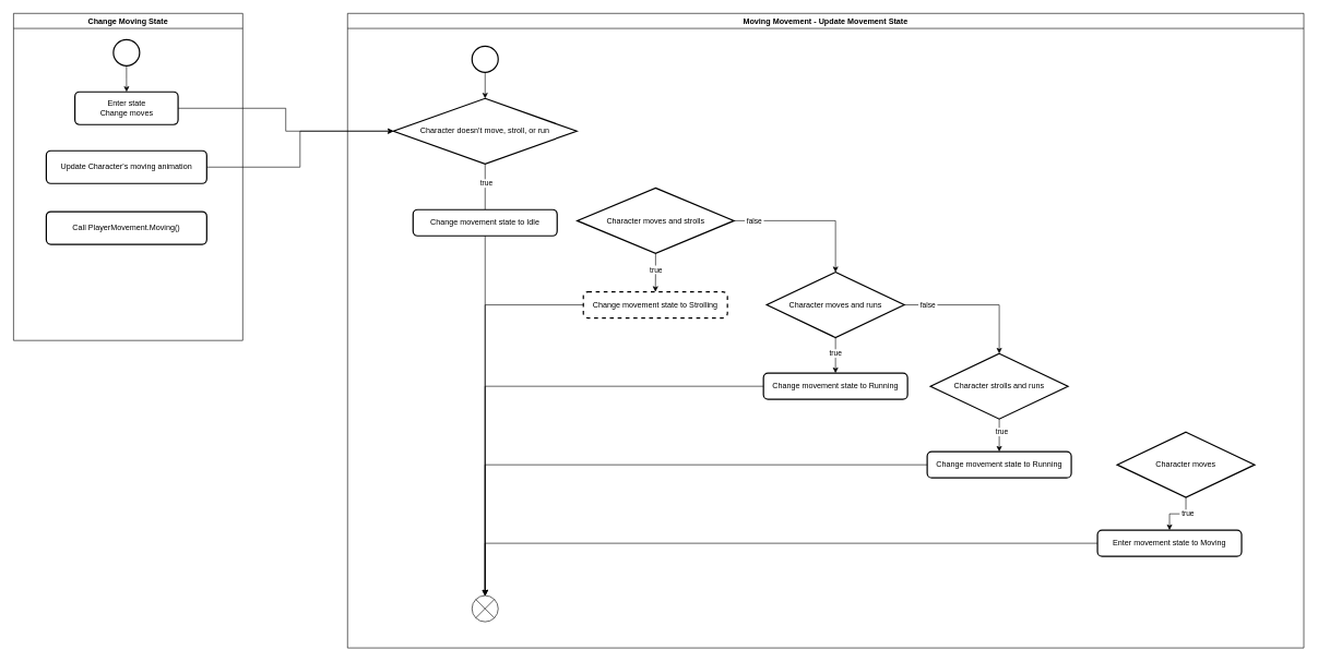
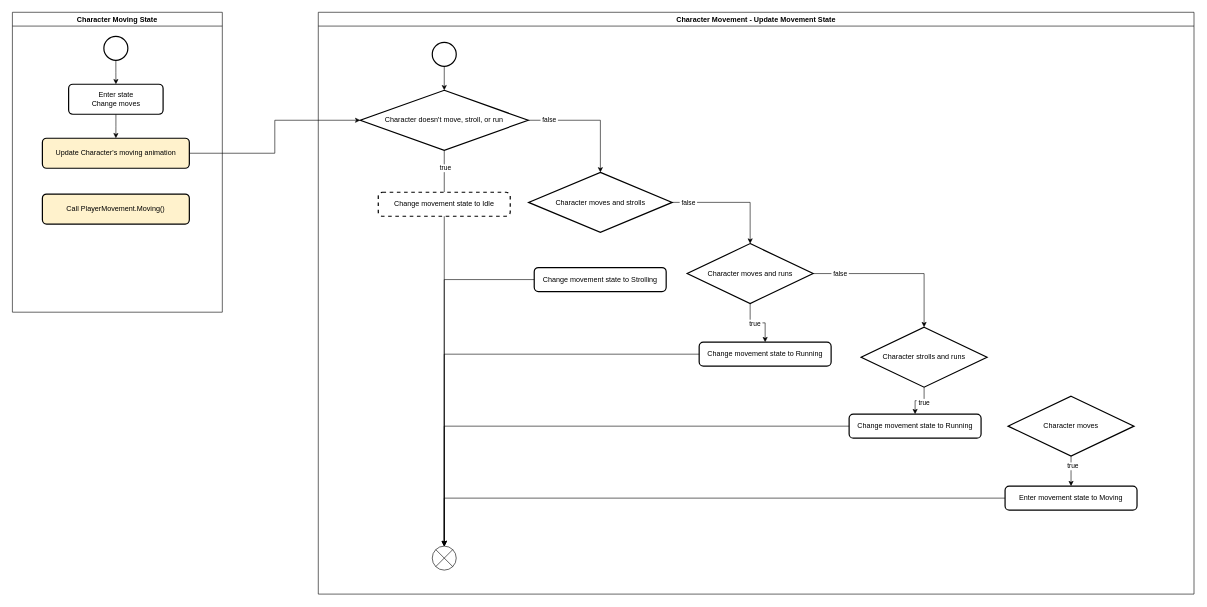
- <mxCell id="2" value="Change Moving State" style="swimlane;whiteSpace=wrap;html=1;" parent="1" vertex="1"><mxGeometry x="20" y="20" width="350" height="500" as="geometry" /></mxCell>
+ <mxCell id="2" value="Character Moving State" style="swimlane;whiteSpace=wrap;html=1;" parent="1" vertex="1"><mxGeometry x="20" y="20" width="350" height="500" as="geometry" /></mxCell>
- <mxCell id="10" value="Moving Movement - Update Movement State" style="swimlane;whiteSpace=wrap;html=1;" vertex="1" parent="1"><mxGeometry x="530" y="20" width="1460" height="970" as="geometry" /></mxCell>
+ <mxCell id="10" value="Character Movement - Update Movement State" style="swimlane;whiteSpace=wrap;html=1;" vertex="1" parent="1"><mxGeometry x="530" y="20" width="1460" height="970" as="geometry" /></mxCell>
- <mxCell id="5" style="edgeStyle=orthogonalEdgeStyle;rounded=0;orthogonalLoop=1;jettySize=auto;html=1;" parent="2" source="6" target="17" edge="1"><mxGeometry relative="1" as="geometry" /></mxCell>
+ <mxCell id="5" style="edgeStyle=orthogonalEdgeStyle;rounded=0;orthogonalLoop=1;jettySize=auto;html=1;" parent="2" source="6" target="8" edge="1"><mxGeometry relative="1" as="geometry" /></mxCell>
+ <mxCell id="15" value="" style="edgeStyle=orthogonalEdgeStyle;rounded=0;orthogonalLoop=1;jettySize=auto;html=1;" edge="1" parent="10" source="17" target="23"><mxGeometry relative="1" as="geometry" /></mxCell>
+ <mxCell id="16" value="&amp;nbsp;false&amp;nbsp;" style="edgeLabel;html=1;align=center;verticalAlign=middle;resizable=0;points=[];" vertex="1" connectable="0" parent="15"><mxGeometry x="-0.675" y="2" relative="1" as="geometry"><mxPoint as="offset" /></mxGeometry></mxCell>
- <mxCell id="8" value="Update Character's moving animation" style="rounded=1;whiteSpace=wrap;html=1;absoluteArcSize=1;arcSize=14;strokeWidth=2;" parent="2" vertex="1"><mxGeometry x="50" y="210" width="245" height="50" as="geometry" /></mxCell>
+ <mxCell id="8" value="Update Character's moving animation" style="rounded=1;whiteSpace=wrap;html=1;absoluteArcSize=1;arcSize=14;strokeWidth=2;fillColor=#fff2cc;" parent="2" vertex="1"><mxGeometry x="50" y="210" width="245" height="50" as="geometry" /></mxCell>
- <mxCell id="18" value="Change movement state to Idle" style="rounded=1;whiteSpace=wrap;html=1;absoluteArcSize=1;arcSize=14;strokeWidth=2;" vertex="1" parent="10"><mxGeometry x="100" y="300" width="220" height="40" as="geometry" /></mxCell>
+ <mxCell id="18" value="Change movement state to Idle" style="rounded=1;whiteSpace=wrap;html=1;absoluteArcSize=1;arcSize=14;strokeWidth=2;dashed=1;" vertex="1" parent="10"><mxGeometry x="100" y="300" width="220" height="40" as="geometry" /></mxCell>
- <mxCell id="9" value="Call PlayerMovement.Moving()" style="rounded=1;whiteSpace=wrap;html=1;absoluteArcSize=1;arcSize=14;strokeWidth=2;" parent="2" vertex="1"><mxGeometry x="50" y="303" width="245" height="50" as="geometry" /></mxCell>
+ <mxCell id="9" value="Call PlayerMovement.Moving()" style="rounded=1;whiteSpace=wrap;html=1;absoluteArcSize=1;arcSize=14;strokeWidth=2;fillColor=#fff2cc;" parent="2" vertex="1"><mxGeometry x="50" y="303" width="245" height="50" as="geometry" /></mxCell>
- <mxCell id="19" style="edgeStyle=orthogonalEdgeStyle;rounded=0;orthogonalLoop=1;jettySize=auto;html=1;" edge="1" parent="10" source="23" target="24"><mxGeometry relative="1" as="geometry" /></mxCell>
- <mxCell id="20" value="&amp;nbsp;true&amp;nbsp;" style="edgeLabel;html=1;align=center;verticalAlign=middle;resizable=0;points=[];" vertex="1" connectable="0" parent="19"><mxGeometry x="-0.139" y="3" relative="1" as="geometry"><mxPoint x="-3" as="offset" /></mxGeometry></mxCell>
- <mxCell id="24" value="Change movement state to Strolling" style="rounded=1;whiteSpace=wrap;html=1;absoluteArcSize=1;arcSize=14;strokeWidth=2;dashed=1;" vertex="1" parent="10"><mxGeometry x="360" y="425.59" width="220" height="40" as="geometry" /></mxCell>
+ <mxCell id="24" value="Change movement state to Strolling" style="rounded=1;whiteSpace=wrap;html=1;absoluteArcSize=1;arcSize=14;strokeWidth=2;" vertex="1" parent="10"><mxGeometry x="360" y="425.59" width="220" height="40" as="geometry" /></mxCell>
- <mxCell id="29" value="Character moves and runs" style="strokeWidth=2;html=1;shape=mxgraph.flowchart.decision;whiteSpace=wrap;" vertex="1" parent="10"><mxGeometry x="640" y="395.59" width="210" height="100" as="geometry" /></mxCell>
+ <mxCell id="29" value="Character moves and runs" style="strokeWidth=2;html=1;shape=mxgraph.flowchart.decision;whiteSpace=wrap;" vertex="1" parent="10"><mxGeometry x="615" y="385.59" width="210" height="100" as="geometry" /></mxCell>
- <mxCell id="33" value="Character strolls and runs" style="strokeWidth=2;html=1;shape=mxgraph.flowchart.decision;whiteSpace=wrap;" vertex="1" parent="10"><mxGeometry x="890" y="520" width="210" height="100" as="geometry" /></mxCell>
+ <mxCell id="33" value="Character strolls and runs" style="strokeWidth=2;html=1;shape=mxgraph.flowchart.decision;whiteSpace=wrap;" vertex="1" parent="10"><mxGeometry x="905" y="525" width="210" height="100" as="geometry" /></mxCell>
- <mxCell id="42" value="Character moves" style="strokeWidth=2;html=1;shape=mxgraph.flowchart.decision;whiteSpace=wrap;" vertex="1" parent="10"><mxGeometry x="1175" y="640" width="210" height="100" as="geometry" /></mxCell>
+ <mxCell id="42" value="Character moves" style="strokeWidth=2;html=1;shape=mxgraph.flowchart.decision;whiteSpace=wrap;" vertex="1" parent="10"><mxGeometry x="1150" y="640" width="210" height="100" as="geometry" /></mxCell>
